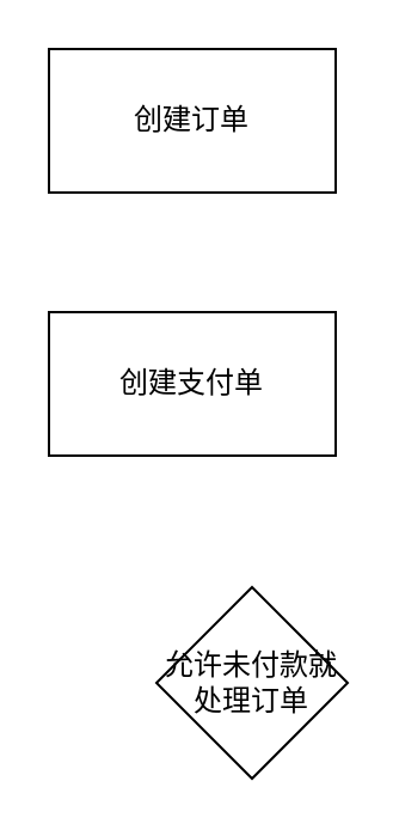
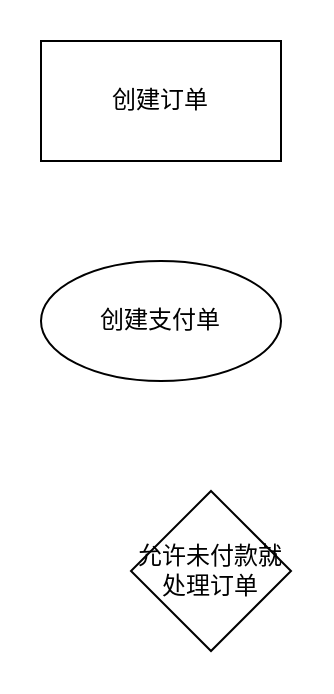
- <mxCell id="3" value="创建支付单" style="rounded=0;whiteSpace=wrap;html=1;" vertex="1" parent="1"><mxGeometry x="20" y="130" width="120" height="60" as="geometry" /></mxCell>
+ <mxCell id="3" value="创建支付单" style="ellipse;whiteSpace=wrap;html=1;" vertex="1" parent="1"><mxGeometry x="20" y="130" width="120" height="60" as="geometry" /></mxCell>
